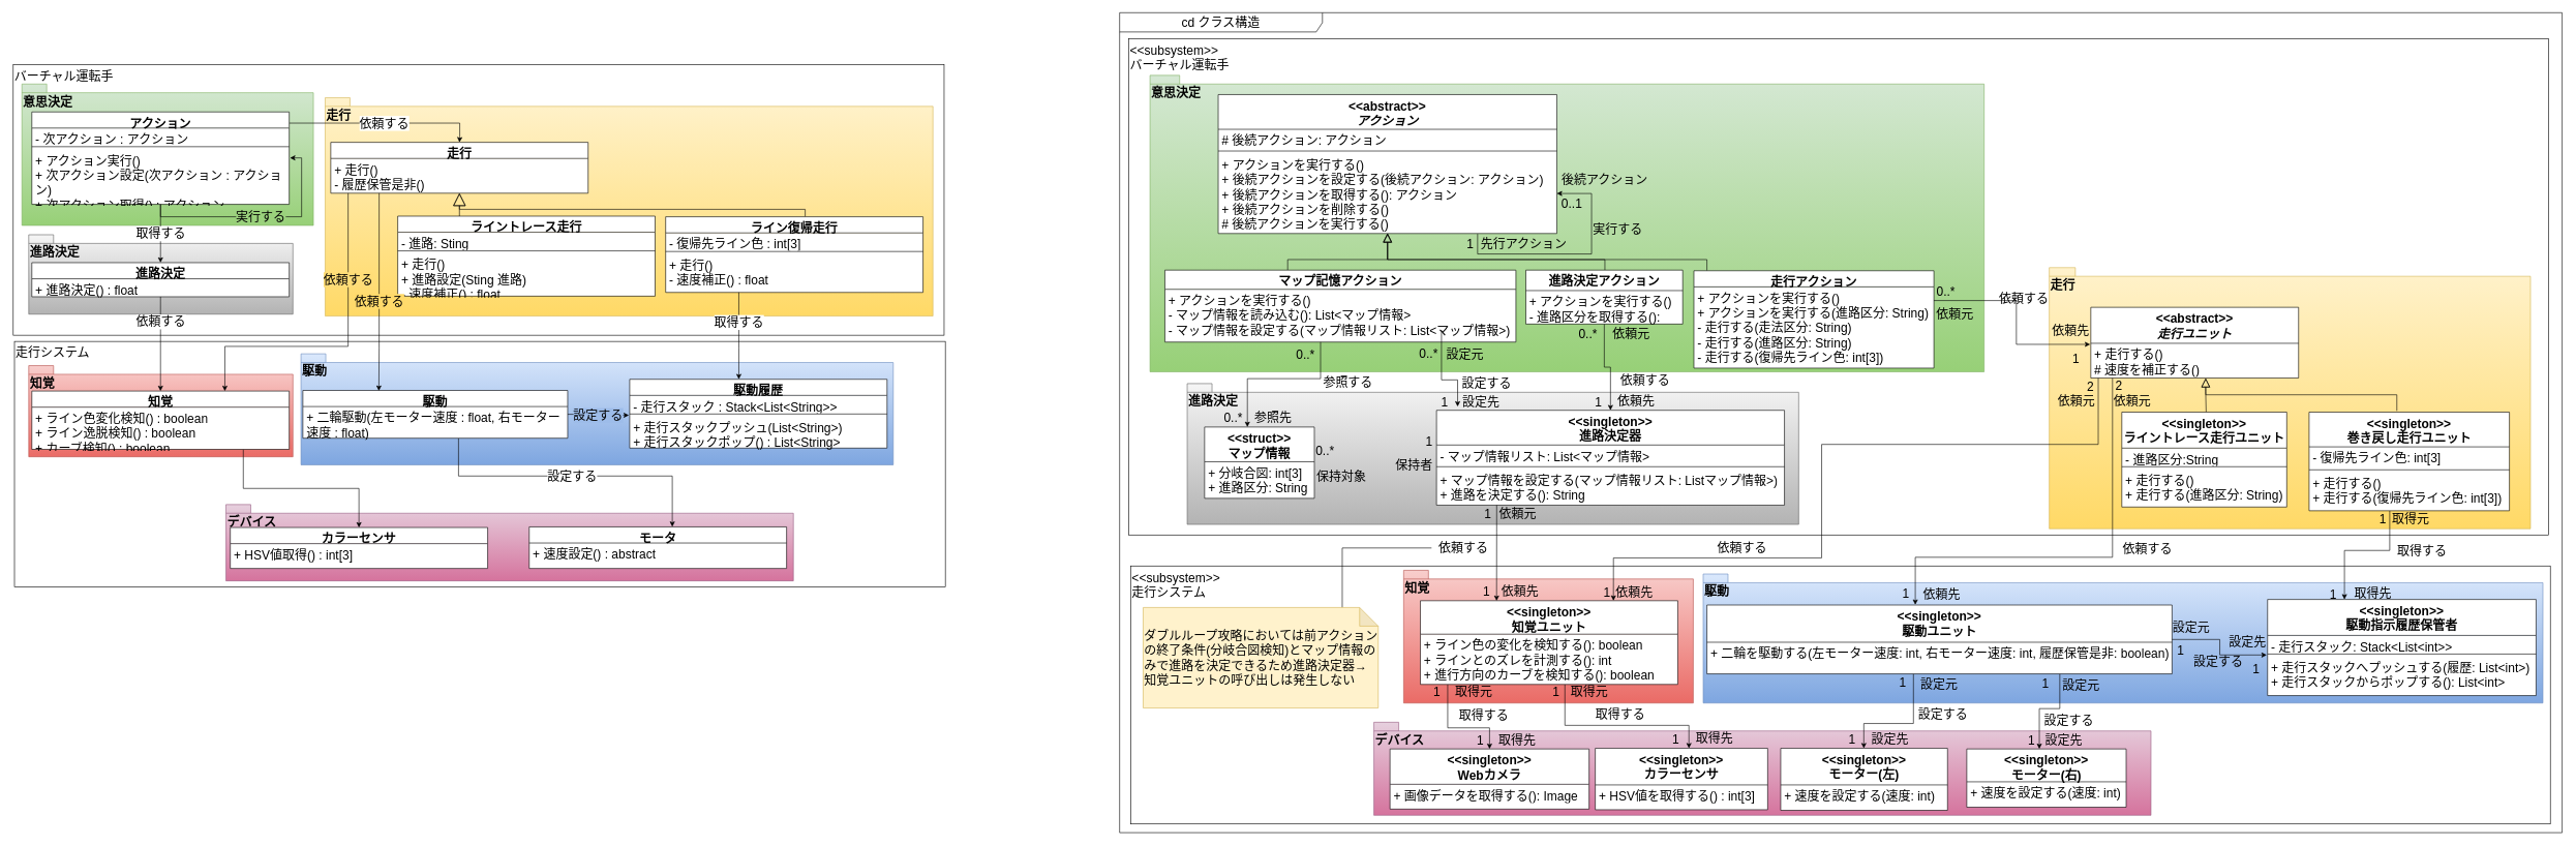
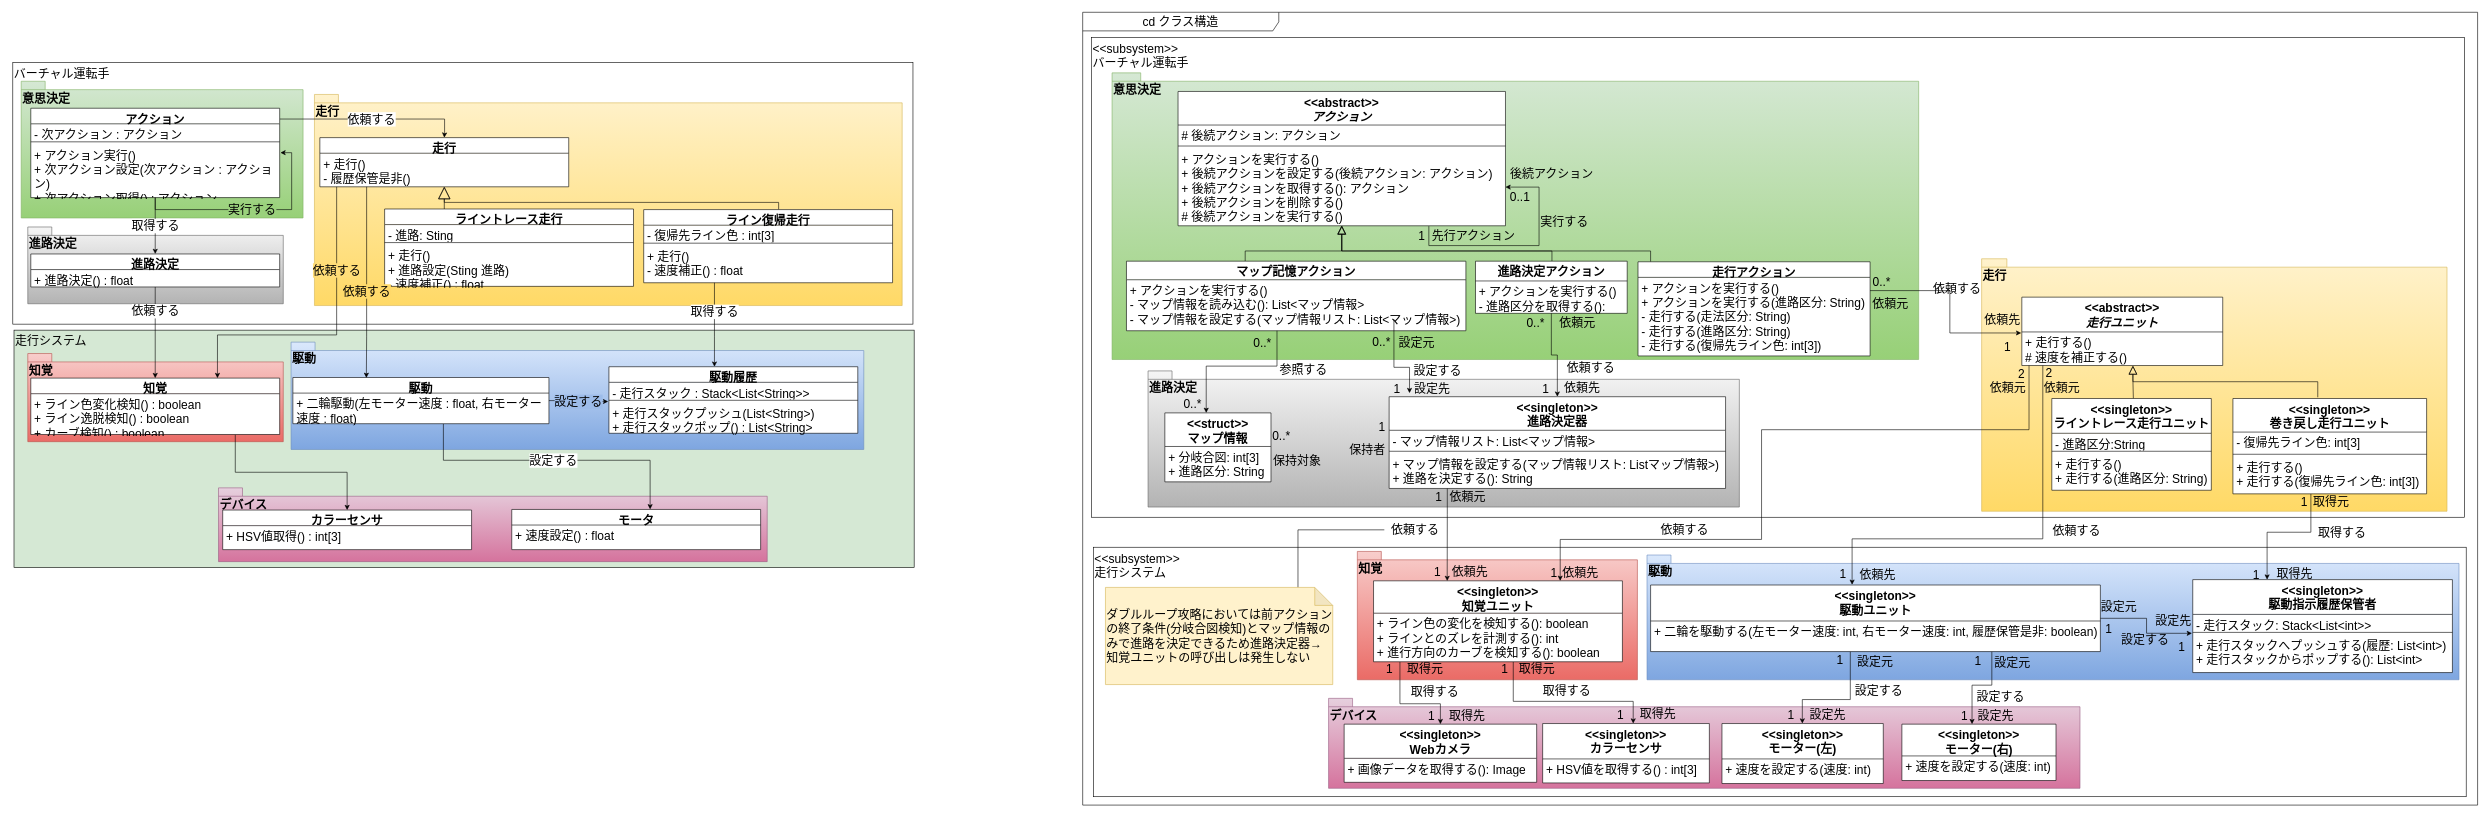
- <mxCell id="3" value="走行システム" style="rounded=0;whiteSpace=wrap;html=1;align=left;verticalAlign=top;fontSize=20;" parent="1" vertex="1"><mxGeometry x="22" y="550" width="1501" height="396" as="geometry" /></mxCell>
+ <mxCell id="3" value="走行システム" style="rounded=0;whiteSpace=wrap;html=1;align=left;verticalAlign=top;fontSize=20;fillColor=#d5e8d4;" parent="1" vertex="1"><mxGeometry x="22" y="550" width="1501" height="396" as="geometry" /></mxCell>
- <mxCell id="190" value="参照先" style="text;html=1;align=center;verticalAlign=middle;whiteSpace=wrap;rounded=0;fontSize=20;" parent="1" vertex="1"><mxGeometry x="2014" y="657" width="76" height="30" as="geometry" /></mxCell>
- <mxCell id="39" value="+ 速度設定() : abstract" style="text;strokeColor=none;fillColor=none;align=left;verticalAlign=top;spacingLeft=4;spacingRight=4;overflow=hidden;rotatable=0;points=[[0,0.5],[1,0.5]];portConstraint=eastwest;whiteSpace=wrap;html=1;fontSize=20;" parent="38" vertex="1"><mxGeometry y="26" width="415" height="41" as="geometry" /></mxCell>
+ <mxCell id="39" value="+ 速度設定() : float" style="text;strokeColor=none;fillColor=none;align=left;verticalAlign=top;spacingLeft=4;spacingRight=4;overflow=hidden;rotatable=0;points=[[0,0.5],[1,0.5]];portConstraint=eastwest;whiteSpace=wrap;html=1;fontSize=20;" parent="38" vertex="1"><mxGeometry y="26" width="415" height="41" as="geometry" /></mxCell>
